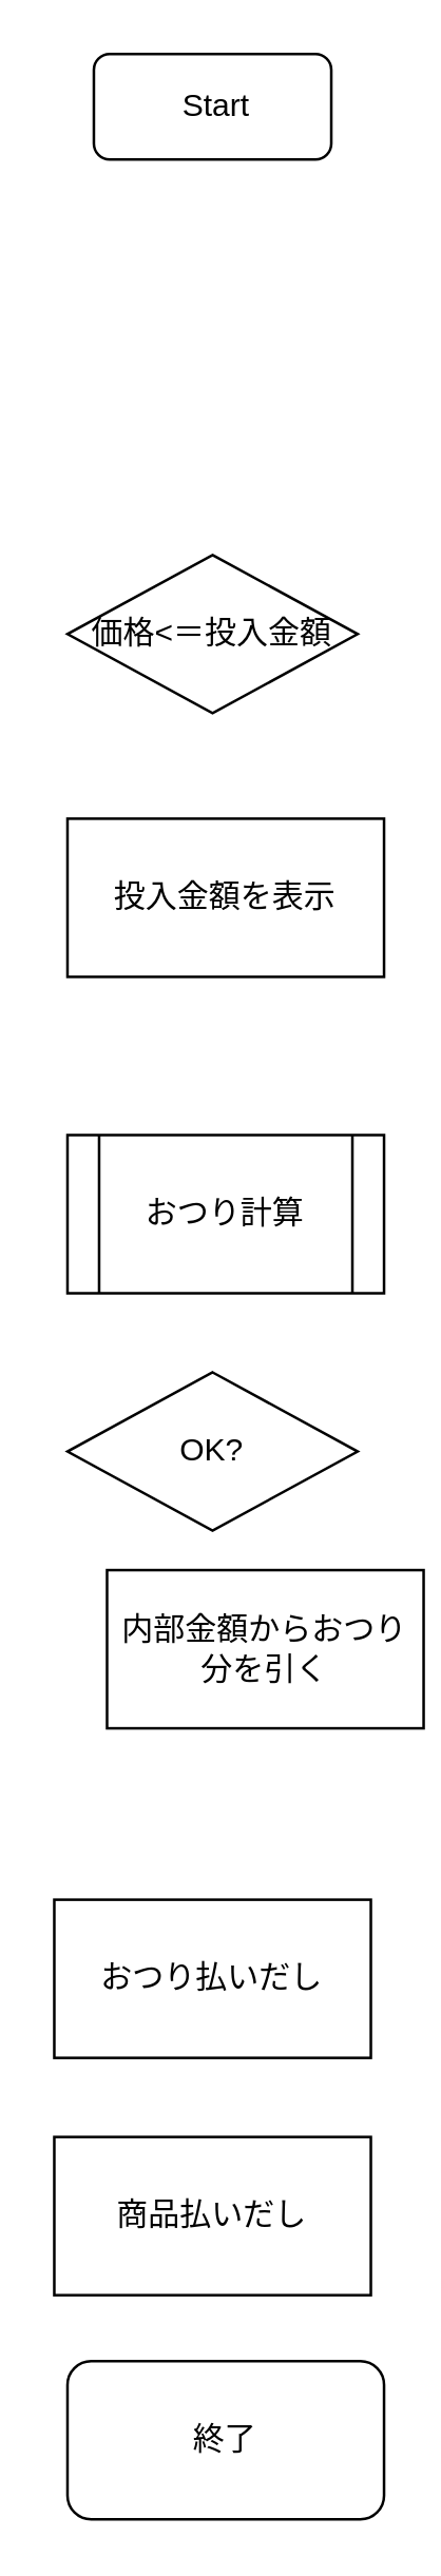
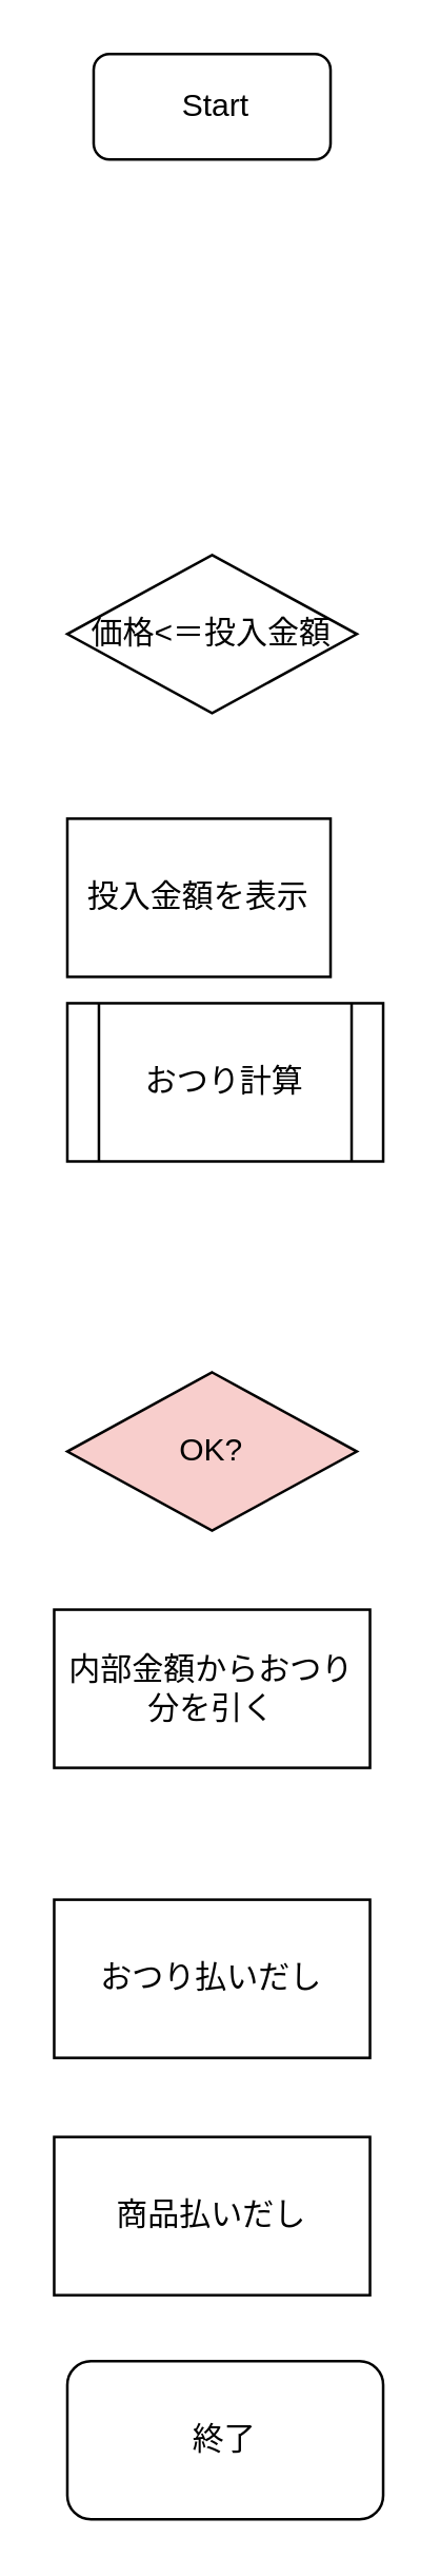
- <mxCell id="4" value="投入金額を表示" style="rounded=0;whiteSpace=wrap;html=1;" vertex="1" parent="1"><mxGeometry x="25" y="310" width="120" height="60" as="geometry" /></mxCell>
+ <mxCell id="4" value="投入金額を表示" style="rounded=0;whiteSpace=wrap;html=1;" vertex="1" parent="1"><mxGeometry x="25" y="310" width="100" height="60" as="geometry" /></mxCell>
- <mxCell id="5" value="おつり計算" style="shape=process;whiteSpace=wrap;html=1;backgroundOutline=1;" vertex="1" parent="1"><mxGeometry x="25" y="430" width="120" height="60" as="geometry" /></mxCell>
+ <mxCell id="5" value="おつり計算" style="shape=process;whiteSpace=wrap;html=1;backgroundOutline=1;" vertex="1" parent="1"><mxGeometry x="25" y="380" width="120" height="60" as="geometry" /></mxCell>
- <mxCell id="6" value="OK?" style="rhombus;whiteSpace=wrap;html=1;" vertex="1" parent="1"><mxGeometry x="25" y="520" width="110" height="60" as="geometry" /></mxCell>
+ <mxCell id="6" value="OK?" style="rhombus;whiteSpace=wrap;html=1;fillColor=#f8cecc;" vertex="1" parent="1"><mxGeometry x="25" y="520" width="110" height="60" as="geometry" /></mxCell>
- <mxCell id="7" value="内部金額からおつり分を引く" style="rounded=0;whiteSpace=wrap;html=1;" vertex="1" parent="1"><mxGeometry x="40" y="595" width="120" height="60" as="geometry" /></mxCell>
+ <mxCell id="7" value="内部金額からおつり分を引く" style="rounded=0;whiteSpace=wrap;html=1;" vertex="1" parent="1"><mxGeometry x="20" y="610" width="120" height="60" as="geometry" /></mxCell>
